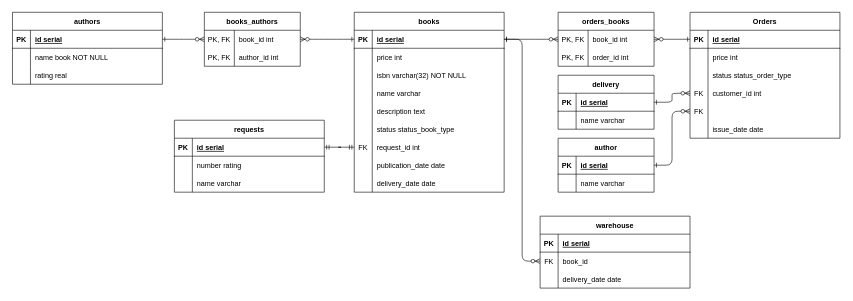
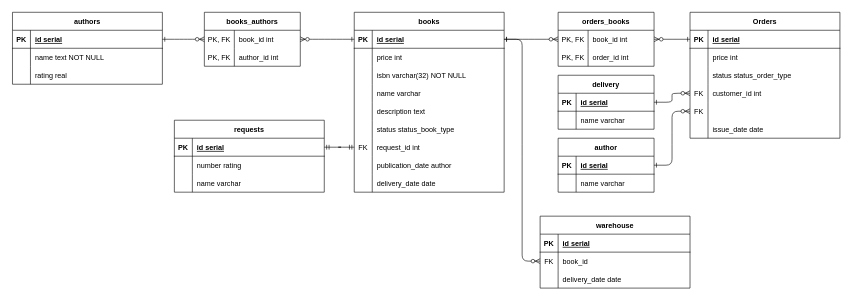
- <mxCell id="26" value="name book NOT NULL" style="shape=partialRectangle;overflow=hidden;connectable=0;fillColor=none;top=0;left=0;bottom=0;right=0;align=left;spacingLeft=6;" parent="24" vertex="1"><mxGeometry x="30" width="220" height="30" as="geometry"><mxRectangle width="220" height="30" as="alternateBounds" /></mxGeometry></mxCell>
+ <mxCell id="26" value="name text NOT NULL" style="shape=partialRectangle;overflow=hidden;connectable=0;fillColor=none;top=0;left=0;bottom=0;right=0;align=left;spacingLeft=6;" parent="24" vertex="1"><mxGeometry x="30" width="220" height="30" as="geometry"><mxRectangle width="220" height="30" as="alternateBounds" /></mxGeometry></mxCell>
- <mxCell id="61" value="publication_date date" style="shape=partialRectangle;overflow=hidden;connectable=0;fillColor=none;top=0;left=0;bottom=0;right=0;align=left;spacingLeft=6;" parent="59" vertex="1"><mxGeometry x="30" width="220" height="30" as="geometry"><mxRectangle width="220" height="30" as="alternateBounds" /></mxGeometry></mxCell>
+ <mxCell id="61" value="publication_date author" style="shape=partialRectangle;overflow=hidden;connectable=0;fillColor=none;top=0;left=0;bottom=0;right=0;align=left;spacingLeft=6;" parent="59" vertex="1"><mxGeometry x="30" width="220" height="30" as="geometry"><mxRectangle width="220" height="30" as="alternateBounds" /></mxGeometry></mxCell>
